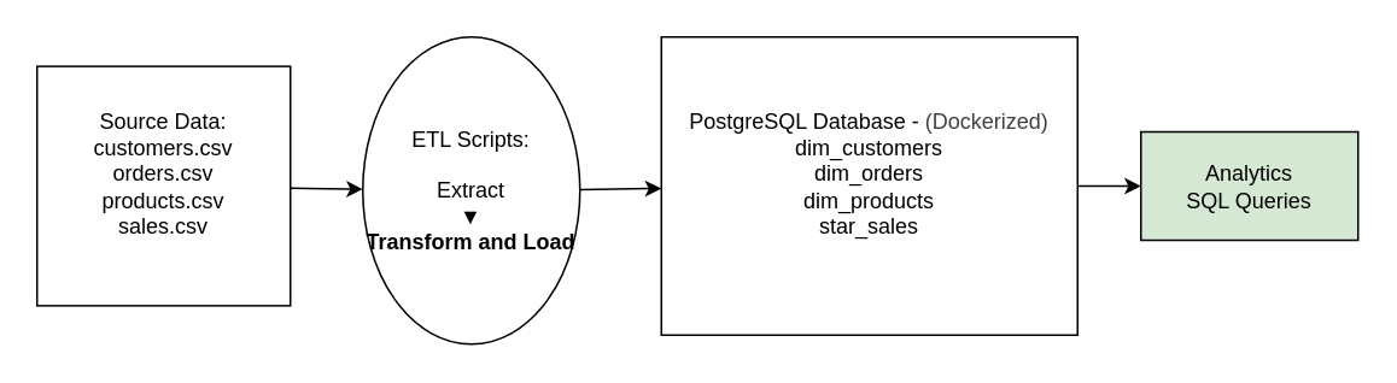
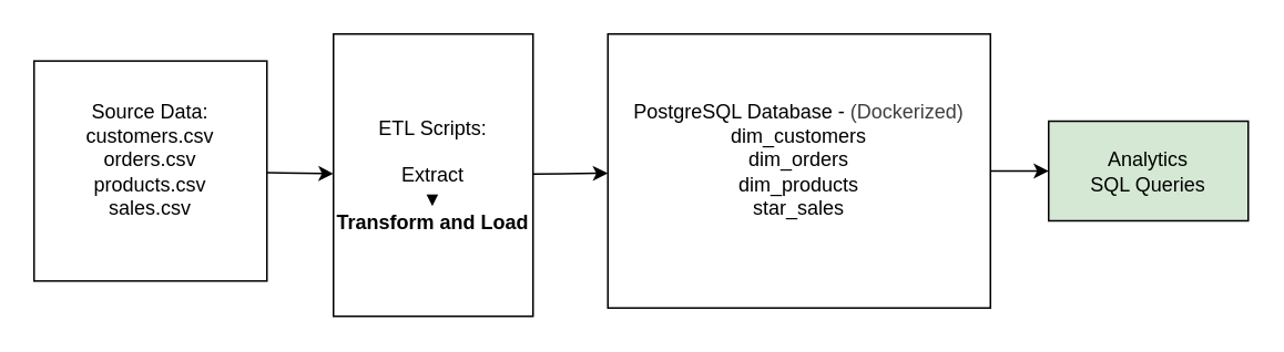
- <mxCell id="5" value="ETL Scripts:&lt;div&gt;&lt;font color=&quot;#000000&quot;&gt;&lt;br&gt;&lt;/font&gt;Extract&lt;div&gt;&lt;font&gt;▼&lt;br&gt;&lt;/font&gt;&lt;b&gt;Transform and&amp;nbsp;&lt;/b&gt;&lt;b style=&quot;background-color: transparent;&quot;&gt;Load&lt;/b&gt;&lt;/div&gt;&lt;/div&gt;" style="ellipse;whiteSpace=wrap;html=1;" vertex="1" parent="1"><mxGeometry x="200" y="20" width="120" height="170" as="geometry" /></mxCell>
+ <mxCell id="5" value="ETL Scripts:&lt;div&gt;&lt;font color=&quot;#000000&quot;&gt;&lt;br&gt;&lt;/font&gt;Extract&lt;div&gt;&lt;font&gt;▼&lt;br&gt;&lt;/font&gt;&lt;b&gt;Transform and&amp;nbsp;&lt;/b&gt;&lt;b style=&quot;background-color: transparent;&quot;&gt;Load&lt;/b&gt;&lt;/div&gt;&lt;/div&gt;" style="whiteSpace=wrap;html=1;rounded=0;" vertex="1" parent="1"><mxGeometry x="200" y="20" width="120" height="170" as="geometry" /></mxCell>
